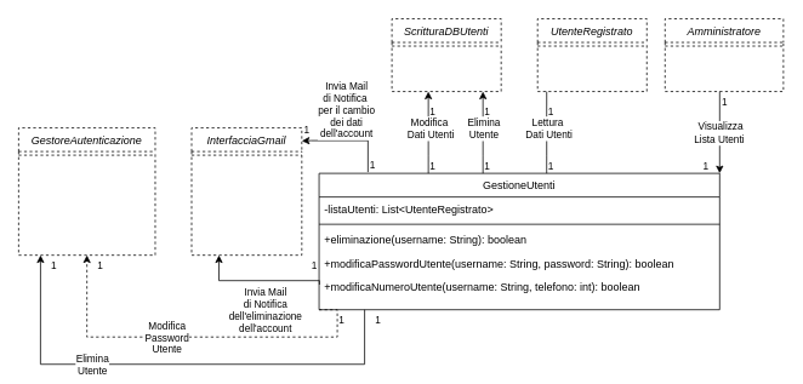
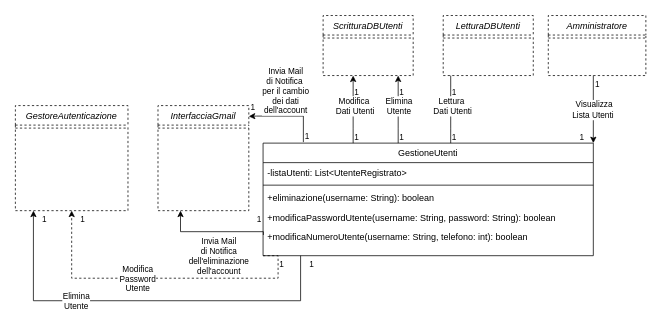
- <mxCell id="14" value="UtenteRegistrato" style="swimlane;fontStyle=2;align=center;verticalAlign=top;childLayout=stackLayout;horizontal=1;startSize=26;horizontalStack=0;resizeParent=1;resizeLast=0;collapsible=1;marginBottom=0;rounded=0;shadow=0;strokeWidth=1;dashed=1;" parent="1" vertex="1"><mxGeometry x="590" y="20" width="120" height="80" as="geometry"><mxRectangle x="260" y="-440" width="160" height="26" as="alternateBounds" /></mxGeometry></mxCell>
+ <mxCell id="14" value="LetturaDBUtenti" style="swimlane;fontStyle=2;align=center;verticalAlign=top;childLayout=stackLayout;horizontal=1;startSize=26;horizontalStack=0;resizeParent=1;resizeLast=0;collapsible=1;marginBottom=0;rounded=0;shadow=0;strokeWidth=1;dashed=1;" parent="1" vertex="1"><mxGeometry x="590" y="20" width="120" height="80" as="geometry"><mxRectangle x="260" y="-440" width="160" height="26" as="alternateBounds" /></mxGeometry></mxCell>
